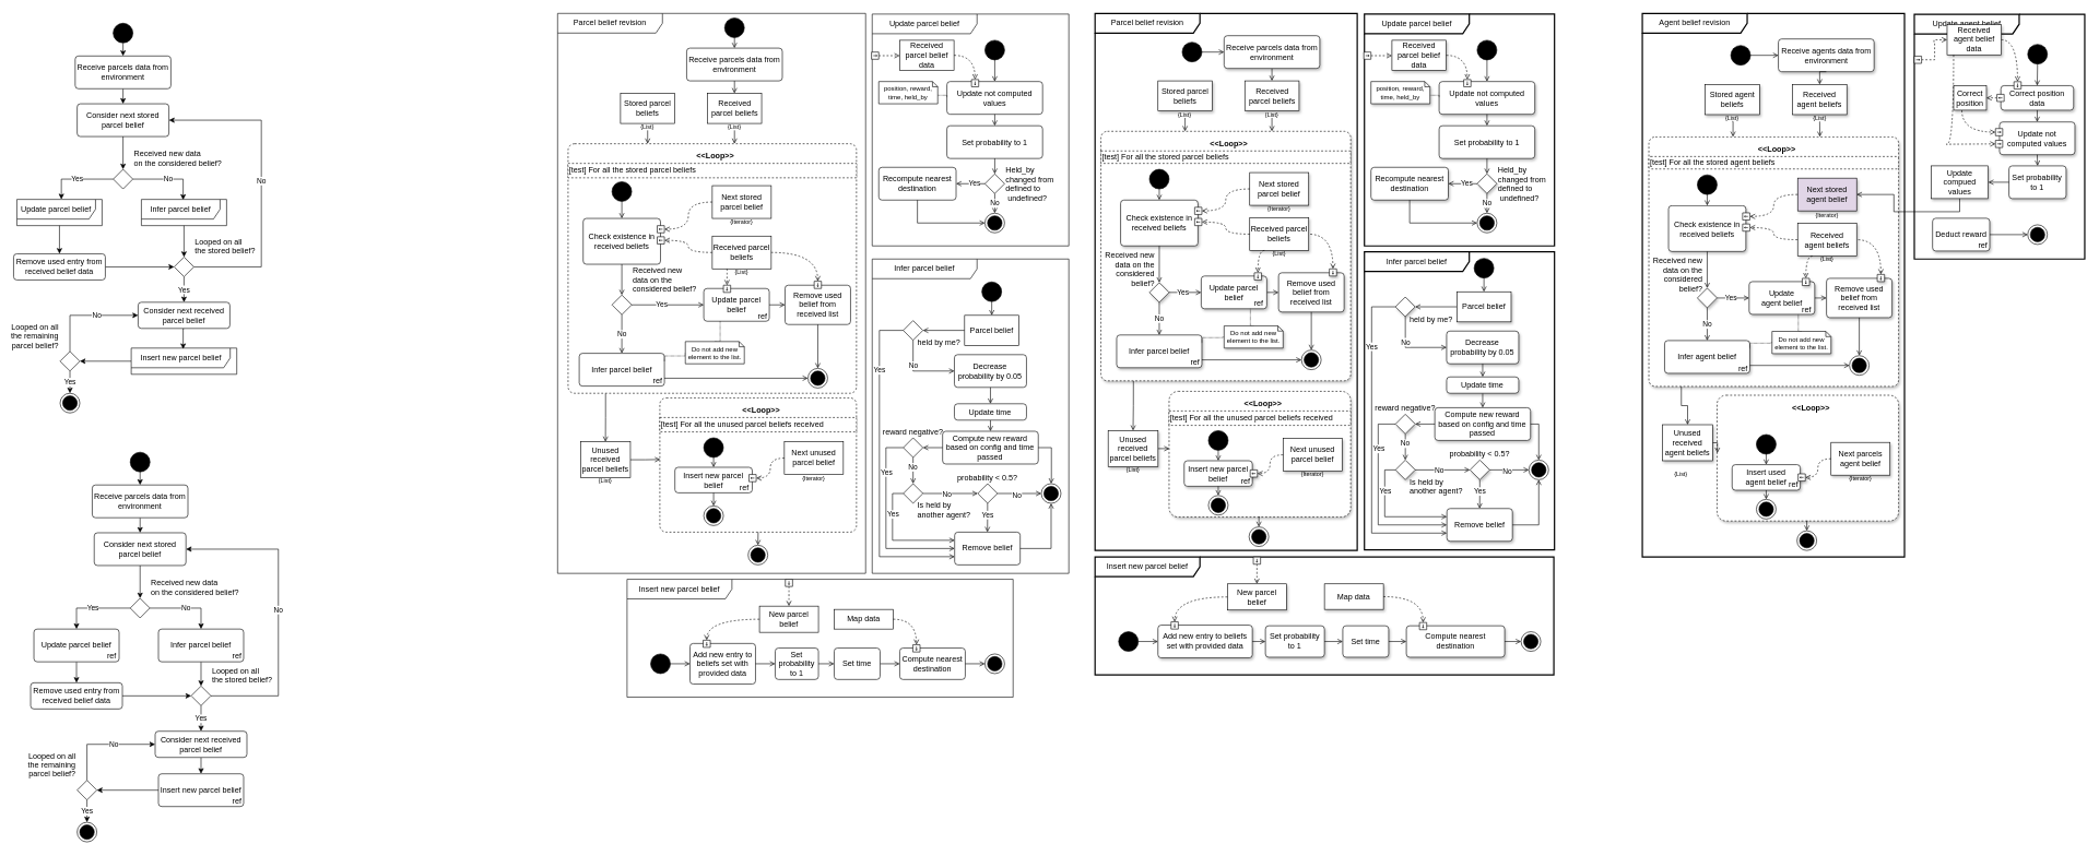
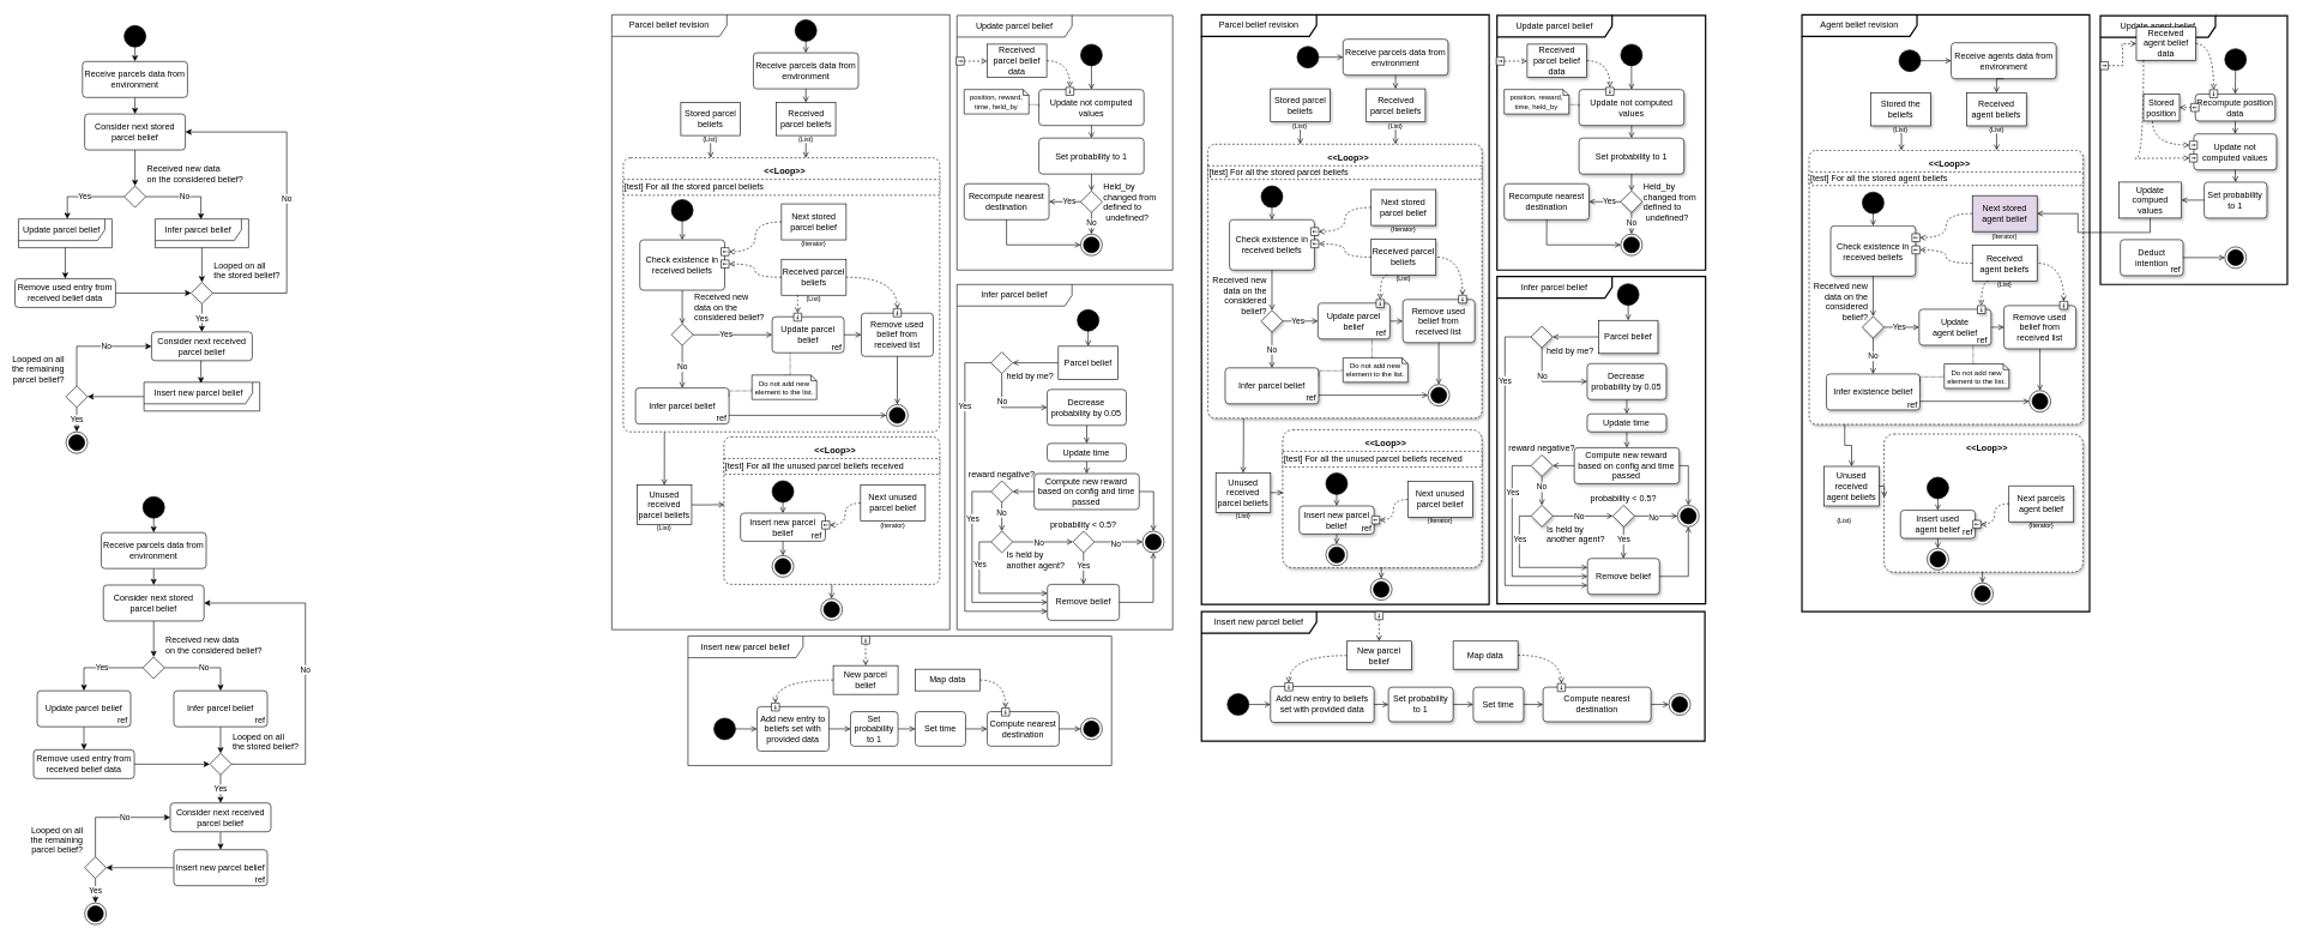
- <mxCell id="412" value="Correct position" style="html=1;align=center;verticalAlign=middle;rounded=0;absoluteArcSize=1;arcSize=10;dashed=0;whiteSpace=wrap;shadow=1;" vertex="1" parent="399"><mxGeometry x="60" y="108.75" width="50" height="37.5" as="geometry" /></mxCell>
+ <mxCell id="412" value="Stored position" style="html=1;align=center;verticalAlign=middle;rounded=0;absoluteArcSize=1;arcSize=10;dashed=0;whiteSpace=wrap;shadow=1;" vertex="1" parent="399"><mxGeometry x="60" y="108.75" width="50" height="37.5" as="geometry" /></mxCell>
- <mxCell id="401" value="Correct position data" style="html=1;align=center;verticalAlign=middle;rounded=1;absoluteArcSize=1;arcSize=10;dashed=0;whiteSpace=wrap;shadow=1;" vertex="1" parent="399"><mxGeometry x="132" y="108.75" width="111" height="37.5" as="geometry" /></mxCell>
+ <mxCell id="401" value="Recompute position data" style="html=1;align=center;verticalAlign=middle;rounded=1;absoluteArcSize=1;arcSize=10;dashed=0;whiteSpace=wrap;shadow=1;" vertex="1" parent="399"><mxGeometry x="132" y="108.75" width="111" height="37.5" as="geometry" /></mxCell>
- <mxCell id="341" value="Stored agent beliefs" style="html=1;align=center;verticalAlign=middle;rounded=0;absoluteArcSize=1;arcSize=10;dashed=0;whiteSpace=wrap;shadow=1;" vertex="1" parent="337"><mxGeometry x="96" y="108.5" width="82.8" height="46" as="geometry" /></mxCell>
+ <mxCell id="341" value="Stored the beliefs" style="html=1;align=center;verticalAlign=middle;rounded=0;absoluteArcSize=1;arcSize=10;dashed=0;whiteSpace=wrap;shadow=1;" vertex="1" parent="337"><mxGeometry x="96" y="108.5" width="82.8" height="46" as="geometry" /></mxCell>
- <mxCell id="421" value="Deduct reward" style="html=1;align=center;verticalAlign=middle;rounded=1;absoluteArcSize=1;arcSize=10;dashed=0;whiteSpace=wrap;shadow=1;" vertex="1" parent="399"><mxGeometry x="27.8" y="311.25" width="87.2" height="50" as="geometry" /></mxCell>
+ <mxCell id="421" value="Deduct intention" style="html=1;align=center;verticalAlign=middle;rounded=1;absoluteArcSize=1;arcSize=10;dashed=0;whiteSpace=wrap;shadow=1;" vertex="1" parent="399"><mxGeometry x="27.8" y="311.25" width="87.2" height="50" as="geometry" /></mxCell>
- <mxCell id="357" value="Infer agent&amp;nbsp;belief" style="html=1;align=center;verticalAlign=middle;rounded=1;absoluteArcSize=1;arcSize=10;whiteSpace=wrap;glass=0;shadow=1;strokeWidth=1;" vertex="1" parent="337"><mxGeometry x="34" y="499.5" width="130" height="50" as="geometry" /></mxCell>
+ <mxCell id="357" value="Infer existence&amp;nbsp;belief" style="html=1;align=center;verticalAlign=middle;rounded=1;absoluteArcSize=1;arcSize=10;whiteSpace=wrap;glass=0;shadow=1;strokeWidth=1;" vertex="1" parent="337"><mxGeometry x="34" y="499.5" width="130" height="50" as="geometry" /></mxCell>
